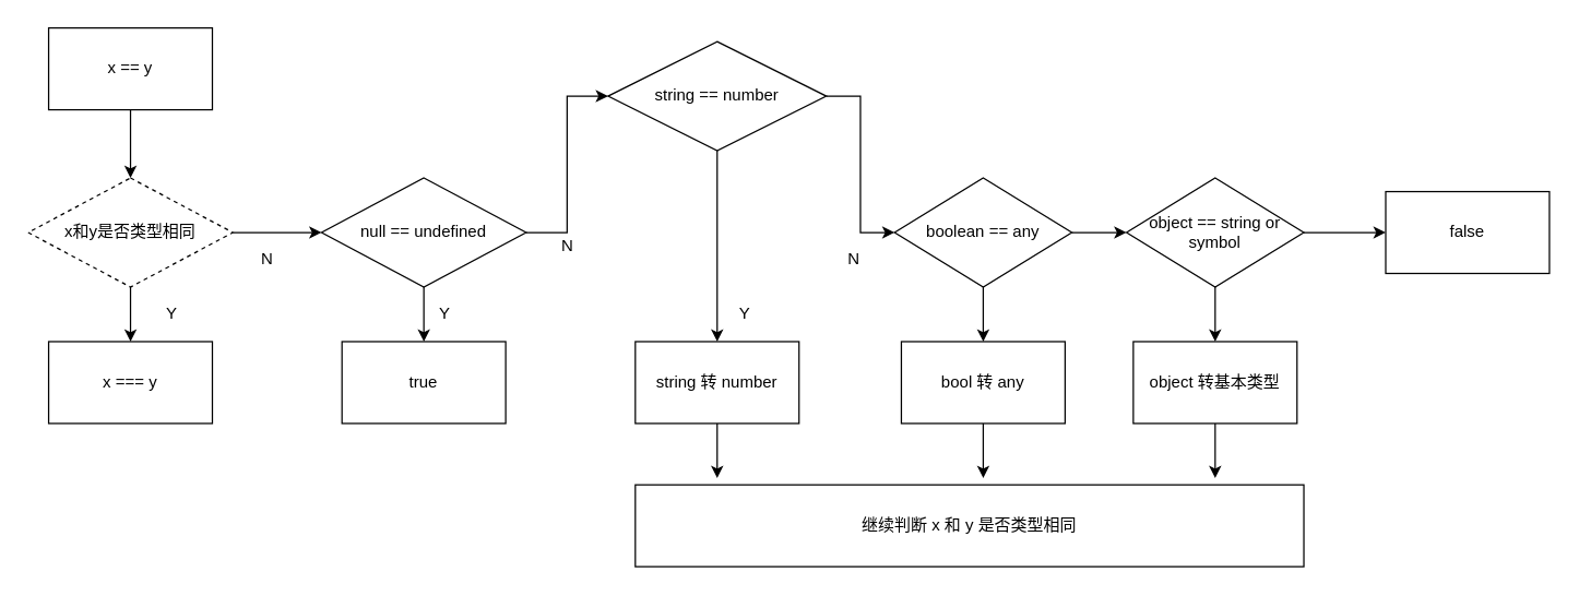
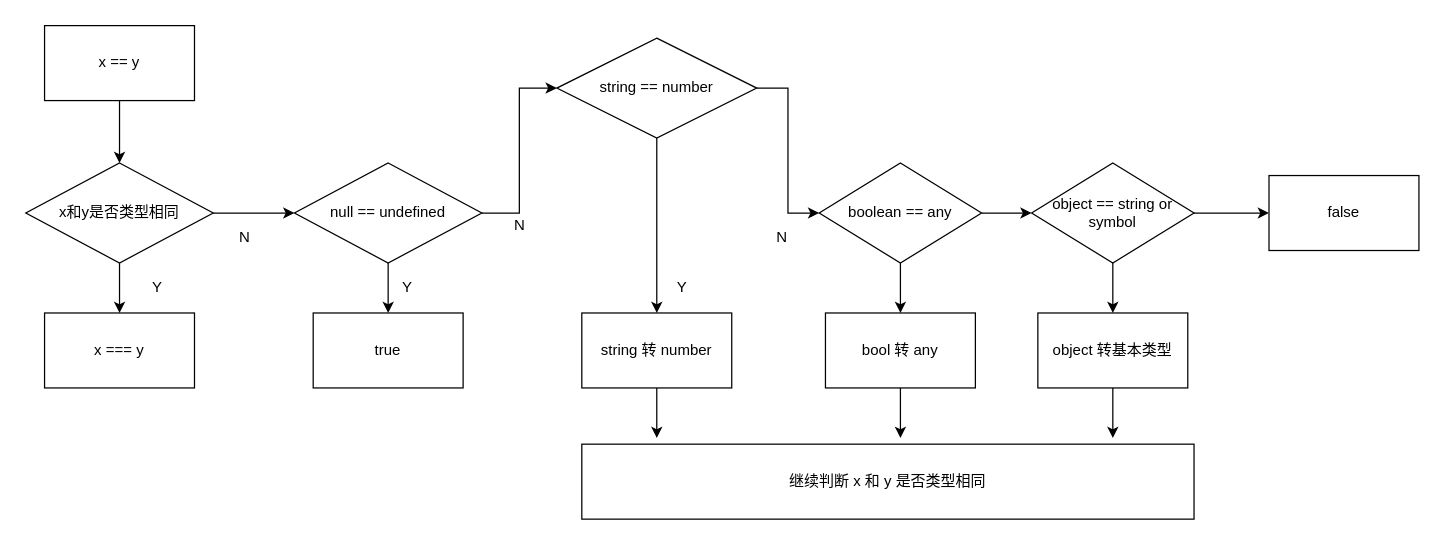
- <mxCell id="6" value="x和y是否类型相同" style="rhombus;whiteSpace=wrap;html=1;dashed=1;" vertex="1" parent="1"><mxGeometry x="20" y="130" width="150" height="80" as="geometry" /></mxCell>
+ <mxCell id="6" value="x和y是否类型相同" style="rhombus;whiteSpace=wrap;html=1;" vertex="1" parent="1"><mxGeometry x="20" y="130" width="150" height="80" as="geometry" /></mxCell>
